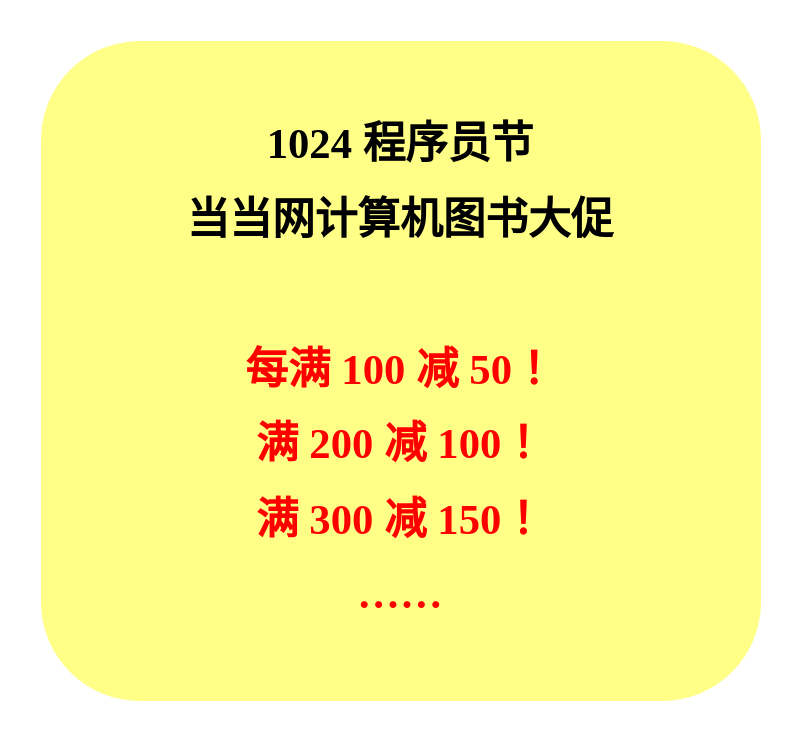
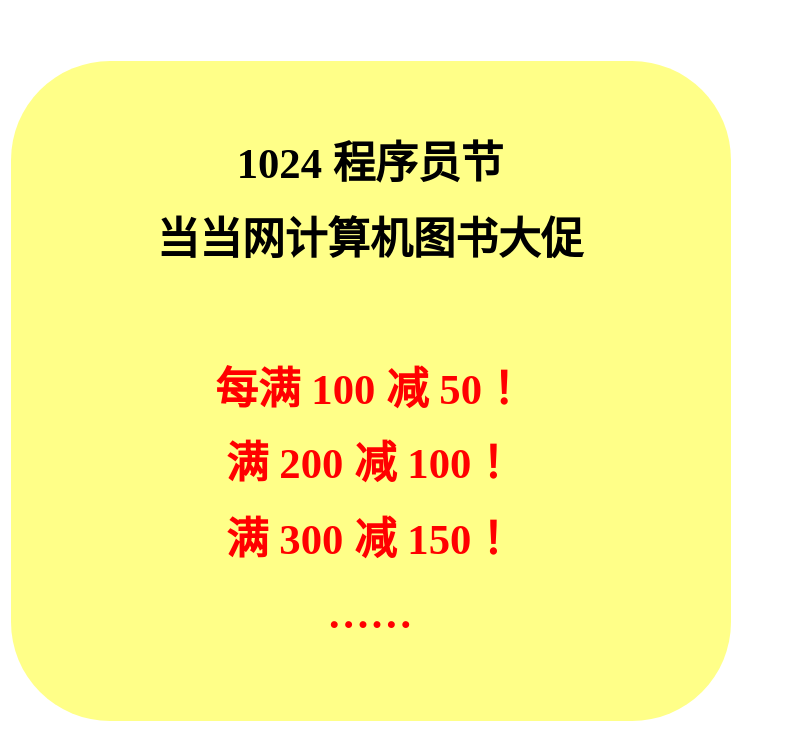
- <mxCell id="2" value="&lt;p class=&quot;MsoNormal&quot; align=&quot;center&quot;&gt;&lt;b&gt;&lt;span style=&quot;font-size: 16pt&quot;&gt;1024&amp;nbsp;&lt;font&gt;程序员节&lt;/font&gt;&lt;/span&gt;&lt;/b&gt;&lt;b&gt;&lt;span style=&quot;font-size: 16pt&quot;&gt;&lt;/span&gt;&lt;/b&gt;&lt;/p&gt;&lt;p class=&quot;MsoNormal&quot; align=&quot;center&quot;&gt;&lt;b&gt;&lt;span style=&quot;font-size: 16pt&quot;&gt;&lt;font&gt;当当网计算机图书大促&lt;/font&gt;&lt;/span&gt;&lt;/b&gt;&lt;b&gt;&lt;span style=&quot;font-size: 16pt&quot;&gt;&lt;/span&gt;&lt;/b&gt;&lt;/p&gt;&lt;p class=&quot;MsoNormal&quot; align=&quot;center&quot;&gt;&lt;b&gt;&lt;span style=&quot;font-size: 16pt&quot;&gt;&lt;font&gt;&lt;br&gt;&lt;/font&gt;&lt;/span&gt;&lt;/b&gt;&lt;/p&gt;&lt;p class=&quot;MsoNormal&quot; align=&quot;center&quot;&gt;&lt;b&gt;&lt;span style=&quot;color: rgb(255 , 0 , 0) ; font-size: 16pt&quot;&gt;&lt;font&gt;每满&amp;nbsp;&lt;/font&gt;100&amp;nbsp;&lt;font&gt;减&amp;nbsp;&lt;/font&gt;&lt;font&gt;50&lt;/font&gt;&lt;font&gt;！&lt;/font&gt;&lt;/span&gt;&lt;/b&gt;&lt;b&gt;&lt;span style=&quot;color: rgb(255 , 0 , 0) ; font-size: 16pt&quot;&gt;&lt;/span&gt;&lt;/b&gt;&lt;/p&gt;&lt;p class=&quot;MsoNormal&quot; align=&quot;center&quot;&gt;&lt;b&gt;&lt;span style=&quot;color: rgb(255 , 0 , 0) ; font-size: 16pt&quot;&gt;&lt;font&gt;满&amp;nbsp;&lt;/font&gt;200&amp;nbsp;&lt;font&gt;减&amp;nbsp;&lt;/font&gt;&lt;font&gt;100&lt;/font&gt;&lt;font&gt;！&lt;/font&gt;&lt;/span&gt;&lt;/b&gt;&lt;b&gt;&lt;span style=&quot;color: rgb(255 , 0 , 0) ; font-size: 16pt&quot;&gt;&lt;/span&gt;&lt;/b&gt;&lt;/p&gt;&lt;p class=&quot;MsoNormal&quot; align=&quot;center&quot;&gt;&lt;b&gt;&lt;span style=&quot;color: rgb(255 , 0 , 0) ; font-size: 16pt&quot;&gt;&lt;font&gt;满&amp;nbsp;&lt;/font&gt;300&amp;nbsp;&lt;font&gt;减&amp;nbsp;&lt;/font&gt;&lt;font&gt;150&lt;/font&gt;&lt;font&gt;！&lt;/font&gt;&lt;/span&gt;&lt;/b&gt;&lt;b&gt;&lt;span style=&quot;color: rgb(255 , 0 , 0) ; font-size: 16pt&quot;&gt;&lt;/span&gt;&lt;/b&gt;&lt;/p&gt;&lt;p class=&quot;MsoNormal&quot; align=&quot;center&quot;&gt;&lt;b&gt;&lt;span style=&quot;color: rgb(255 , 0 , 0) ; font-size: 16pt&quot;&gt;……&lt;/span&gt;&lt;/b&gt;&lt;b&gt;&lt;span style=&quot;color: rgb(255 , 0 , 0) ; font-size: 16pt&quot;&gt;&lt;/span&gt;&lt;/b&gt;&lt;/p&gt;" style="rounded=1;whiteSpace=wrap;html=1;fontFamily=Comic Sans MS;fillColor=#ffff88;sketch=0;strokeColor=none;" vertex="1" parent="1"><mxGeometry x="20" y="20" width="360" height="330" as="geometry" /></mxCell>
+ <mxCell id="2" value="&lt;p class=&quot;MsoNormal&quot; align=&quot;center&quot;&gt;&lt;b&gt;&lt;span style=&quot;font-size: 16pt&quot;&gt;1024&amp;nbsp;&lt;font&gt;程序员节&lt;/font&gt;&lt;/span&gt;&lt;/b&gt;&lt;b&gt;&lt;span style=&quot;font-size: 16pt&quot;&gt;&lt;/span&gt;&lt;/b&gt;&lt;/p&gt;&lt;p class=&quot;MsoNormal&quot; align=&quot;center&quot;&gt;&lt;b&gt;&lt;span style=&quot;font-size: 16pt&quot;&gt;&lt;font&gt;当当网计算机图书大促&lt;/font&gt;&lt;/span&gt;&lt;/b&gt;&lt;b&gt;&lt;span style=&quot;font-size: 16pt&quot;&gt;&lt;/span&gt;&lt;/b&gt;&lt;/p&gt;&lt;p class=&quot;MsoNormal&quot; align=&quot;center&quot;&gt;&lt;b&gt;&lt;span style=&quot;font-size: 16pt&quot;&gt;&lt;font&gt;&lt;br&gt;&lt;/font&gt;&lt;/span&gt;&lt;/b&gt;&lt;/p&gt;&lt;p class=&quot;MsoNormal&quot; align=&quot;center&quot;&gt;&lt;b&gt;&lt;span style=&quot;color: rgb(255 , 0 , 0) ; font-size: 16pt&quot;&gt;&lt;font&gt;每满&amp;nbsp;&lt;/font&gt;100&amp;nbsp;&lt;font&gt;减&amp;nbsp;&lt;/font&gt;&lt;font&gt;50&lt;/font&gt;&lt;font&gt;！&lt;/font&gt;&lt;/span&gt;&lt;/b&gt;&lt;b&gt;&lt;span style=&quot;color: rgb(255 , 0 , 0) ; font-size: 16pt&quot;&gt;&lt;/span&gt;&lt;/b&gt;&lt;/p&gt;&lt;p class=&quot;MsoNormal&quot; align=&quot;center&quot;&gt;&lt;b&gt;&lt;span style=&quot;color: rgb(255 , 0 , 0) ; font-size: 16pt&quot;&gt;&lt;font&gt;满&amp;nbsp;&lt;/font&gt;200&amp;nbsp;&lt;font&gt;减&amp;nbsp;&lt;/font&gt;&lt;font&gt;100&lt;/font&gt;&lt;font&gt;！&lt;/font&gt;&lt;/span&gt;&lt;/b&gt;&lt;b&gt;&lt;span style=&quot;color: rgb(255 , 0 , 0) ; font-size: 16pt&quot;&gt;&lt;/span&gt;&lt;/b&gt;&lt;/p&gt;&lt;p class=&quot;MsoNormal&quot; align=&quot;center&quot;&gt;&lt;b&gt;&lt;span style=&quot;color: rgb(255 , 0 , 0) ; font-size: 16pt&quot;&gt;&lt;font&gt;满&amp;nbsp;&lt;/font&gt;300&amp;nbsp;&lt;font&gt;减&amp;nbsp;&lt;/font&gt;&lt;font&gt;150&lt;/font&gt;&lt;font&gt;！&lt;/font&gt;&lt;/span&gt;&lt;/b&gt;&lt;b&gt;&lt;span style=&quot;color: rgb(255 , 0 , 0) ; font-size: 16pt&quot;&gt;&lt;/span&gt;&lt;/b&gt;&lt;/p&gt;&lt;p class=&quot;MsoNormal&quot; align=&quot;center&quot;&gt;&lt;b&gt;&lt;span style=&quot;color: rgb(255 , 0 , 0) ; font-size: 16pt&quot;&gt;……&lt;/span&gt;&lt;/b&gt;&lt;b&gt;&lt;span style=&quot;color: rgb(255 , 0 , 0) ; font-size: 16pt&quot;&gt;&lt;/span&gt;&lt;/b&gt;&lt;/p&gt;" style="rounded=1;whiteSpace=wrap;html=1;fontFamily=Comic Sans MS;fillColor=#ffff88;sketch=0;strokeColor=none;" vertex="1" parent="1"><mxGeometry x="5" y="30" width="360" height="330" as="geometry" /></mxCell>
